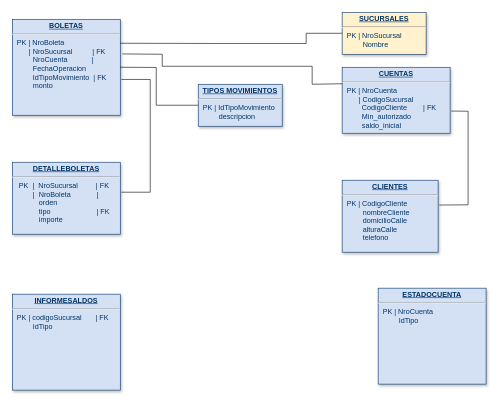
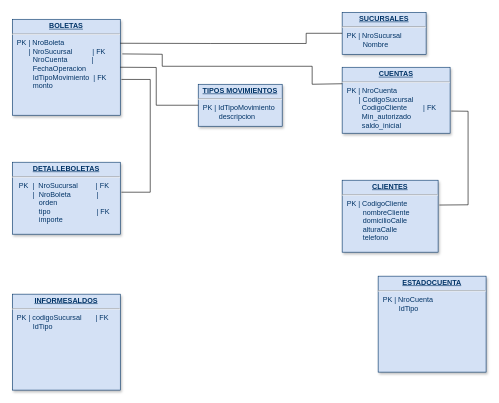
- <mxCell id="12" value="&lt;p style=&quot;margin: 0px; margin-top: 4px; text-align: center; text-decoration: underline;&quot;&gt;&lt;b&gt;SUCURSALES&lt;/b&gt;&lt;/p&gt;&lt;hr&gt;&lt;p style=&quot;margin: 0px; margin-left: 8px;&quot;&gt;PK | NroSucursal&lt;/p&gt;&lt;p style=&quot;margin: 0px; margin-left: 8px;&quot;&gt;&amp;nbsp; &amp;nbsp; &amp;nbsp; &amp;nbsp; Nombre&lt;/p&gt;" style="verticalAlign=top;align=left;overflow=fill;fontSize=12;fontFamily=Helvetica;html=1;strokeColor=#003366;shadow=1;fillColor=#fff2cc;fontColor=#003366;" vertex="1" parent="1"><mxGeometry x="570" y="20" width="140" height="70" as="geometry" /></mxCell>
+ <mxCell id="12" value="&lt;p style=&quot;margin: 0px; margin-top: 4px; text-align: center; text-decoration: underline;&quot;&gt;&lt;b&gt;SUCURSALES&lt;/b&gt;&lt;/p&gt;&lt;hr&gt;&lt;p style=&quot;margin: 0px; margin-left: 8px;&quot;&gt;PK | NroSucursal&lt;/p&gt;&lt;p style=&quot;margin: 0px; margin-left: 8px;&quot;&gt;&amp;nbsp; &amp;nbsp; &amp;nbsp; &amp;nbsp; Nombre&lt;/p&gt;" style="verticalAlign=top;align=left;overflow=fill;fontSize=12;fontFamily=Helvetica;html=1;strokeColor=#003366;shadow=1;fillColor=#D4E1F5;fontColor=#003366" vertex="1" parent="1"><mxGeometry x="570" y="20" width="140" height="70" as="geometry" /></mxCell>
- <mxCell id="10" value="&lt;p style=&quot;margin: 0px; margin-top: 4px; text-align: center; text-decoration: underline;&quot;&gt;&lt;strong&gt;ESTADOCUENTA&lt;/strong&gt;&lt;/p&gt;&lt;hr&gt;&lt;p style=&quot;margin: 0px; margin-left: 8px;&quot;&gt;PK | NroCuenta&lt;/p&gt;&lt;p style=&quot;margin: 0px; margin-left: 8px;&quot;&gt;&amp;nbsp; &amp;nbsp; &amp;nbsp; &amp;nbsp; IdTipo&lt;/p&gt;" style="verticalAlign=top;align=left;overflow=fill;fontSize=12;fontFamily=Helvetica;html=1;strokeColor=#003366;shadow=1;fillColor=#D4E1F5;fontColor=#003366" vertex="1" parent="1"><mxGeometry x="630" y="480" width="180" height="160" as="geometry" /></mxCell>
+ <mxCell id="10" value="&lt;p style=&quot;margin: 0px; margin-top: 4px; text-align: center; text-decoration: underline;&quot;&gt;&lt;strong&gt;ESTADOCUENTA&lt;/strong&gt;&lt;/p&gt;&lt;hr&gt;&lt;p style=&quot;margin: 0px; margin-left: 8px;&quot;&gt;PK | NroCuenta&lt;/p&gt;&lt;p style=&quot;margin: 0px; margin-left: 8px;&quot;&gt;&amp;nbsp; &amp;nbsp; &amp;nbsp; &amp;nbsp; IdTipo&lt;/p&gt;" style="verticalAlign=top;align=left;overflow=fill;fontSize=12;fontFamily=Helvetica;html=1;strokeColor=#003366;shadow=1;fillColor=#D4E1F5;fontColor=#003366" vertex="1" parent="1"><mxGeometry x="630" y="460" width="180" height="160" as="geometry" /></mxCell>
